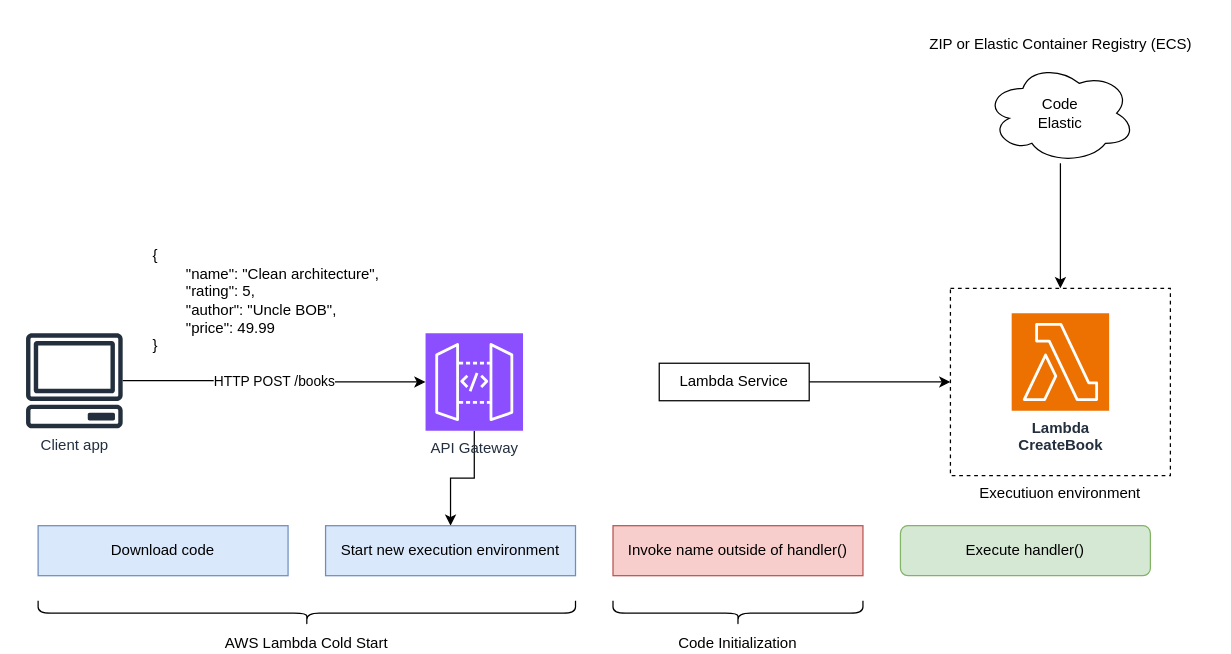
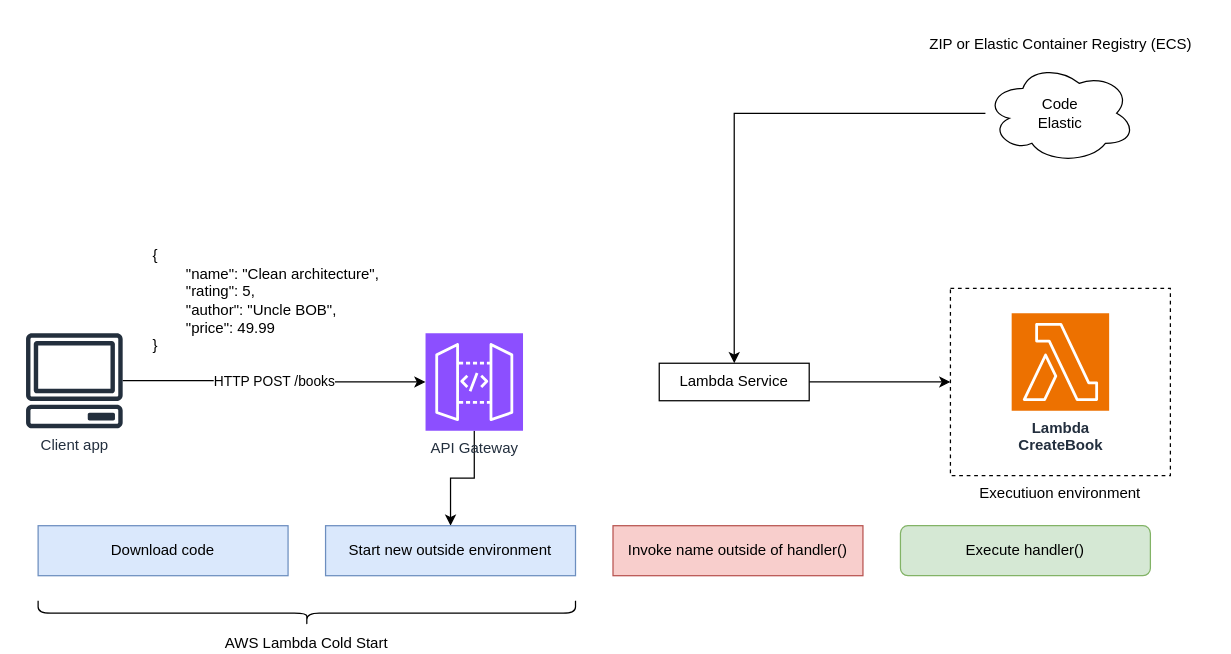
- <mxCell id="11" style="edgeStyle=orthogonalEdgeStyle;rounded=0;orthogonalLoop=1;jettySize=auto;html=1;entryX=0.5;entryY=0;entryDx=0;entryDy=0;" edge="1" parent="1" source="12" target="2"><mxGeometry relative="1" as="geometry" /></mxCell>
+ <mxCell id="11" style="edgeStyle=orthogonalEdgeStyle;rounded=0;orthogonalLoop=1;jettySize=auto;html=1;" edge="1" parent="1" source="12" target="4"><mxGeometry relative="1" as="geometry" /></mxCell>
- <mxCell id="15" value="Start new execution environment" style="rounded=0;whiteSpace=wrap;html=1;fillColor=#dae8fc;strokeColor=#6c8ebf;" vertex="1" parent="1"><mxGeometry x="260" y="420" width="200" height="40" as="geometry" /></mxCell>
+ <mxCell id="15" value="Start new outside environment" style="rounded=0;whiteSpace=wrap;html=1;fillColor=#dae8fc;strokeColor=#6c8ebf;" vertex="1" parent="1"><mxGeometry x="260" y="420" width="200" height="40" as="geometry" /></mxCell>
- <mxCell id="19" value="Code Initialization" style="shape=curlyBracket;whiteSpace=wrap;html=1;rounded=1;labelPosition=center;verticalLabelPosition=bottom;align=center;verticalAlign=top;flipH=0;flipV=1;direction=south;" vertex="1" parent="1"><mxGeometry x="490" y="480" width="200" height="20" as="geometry" /></mxCell>
